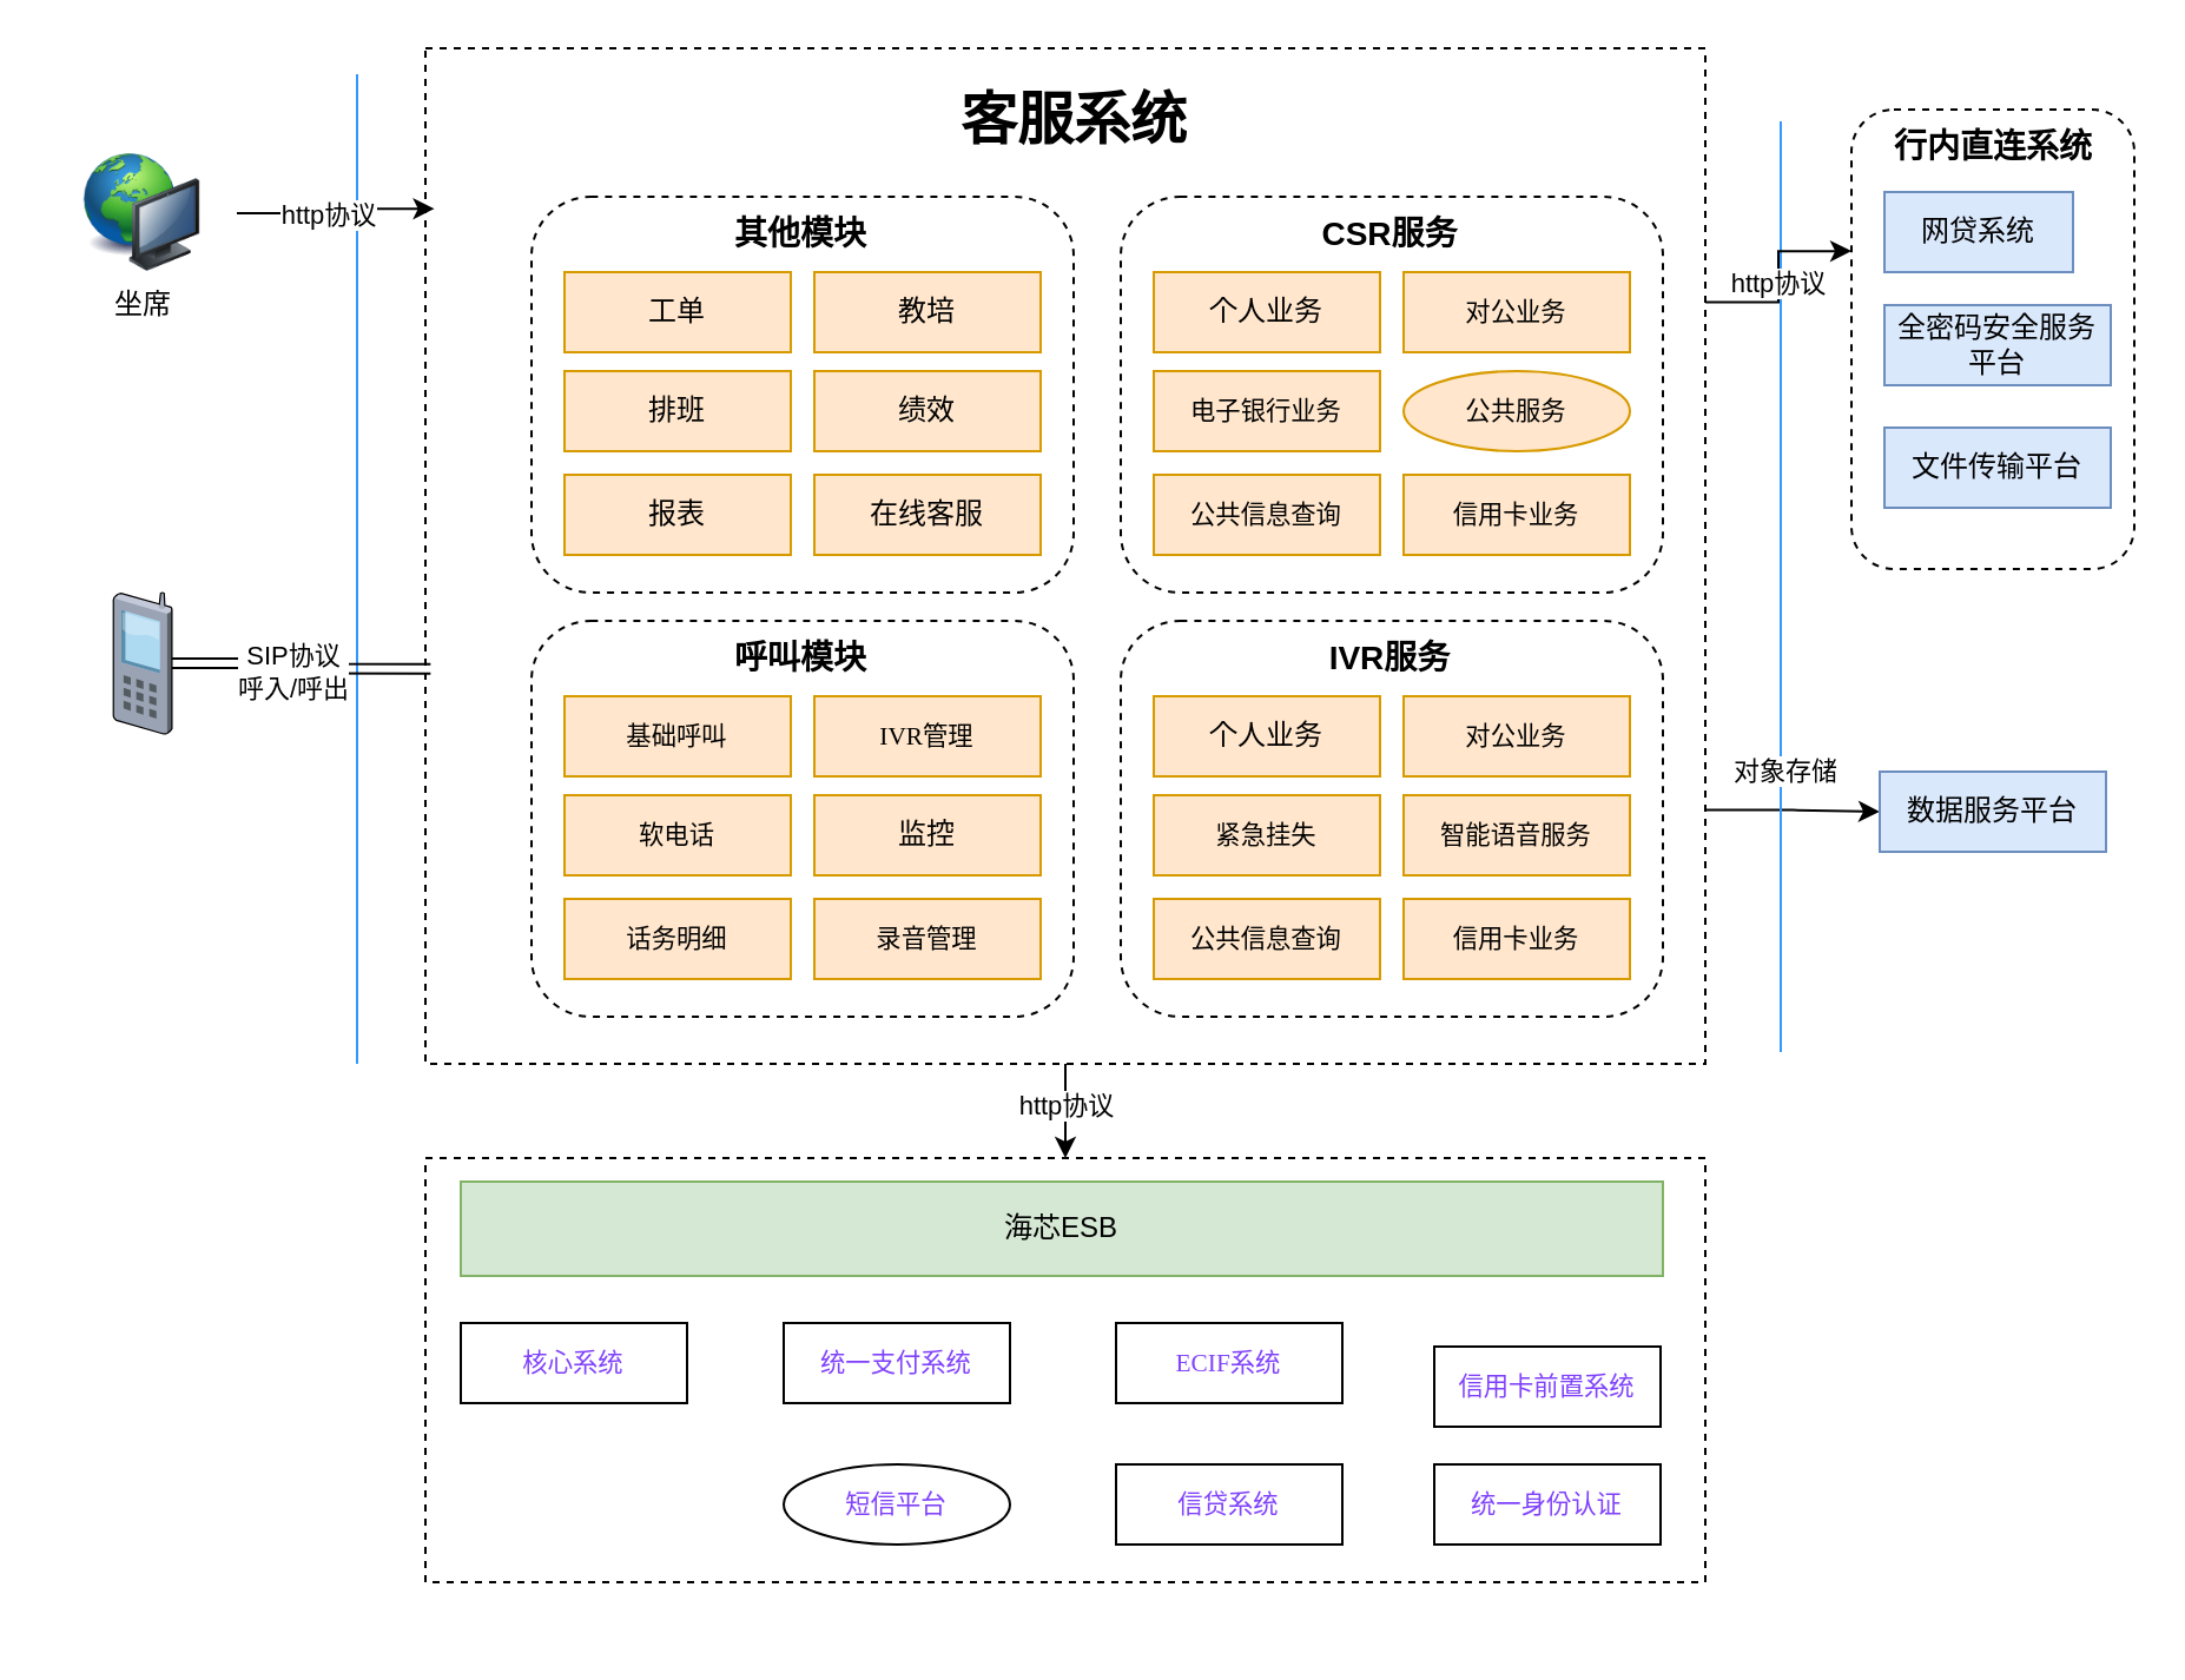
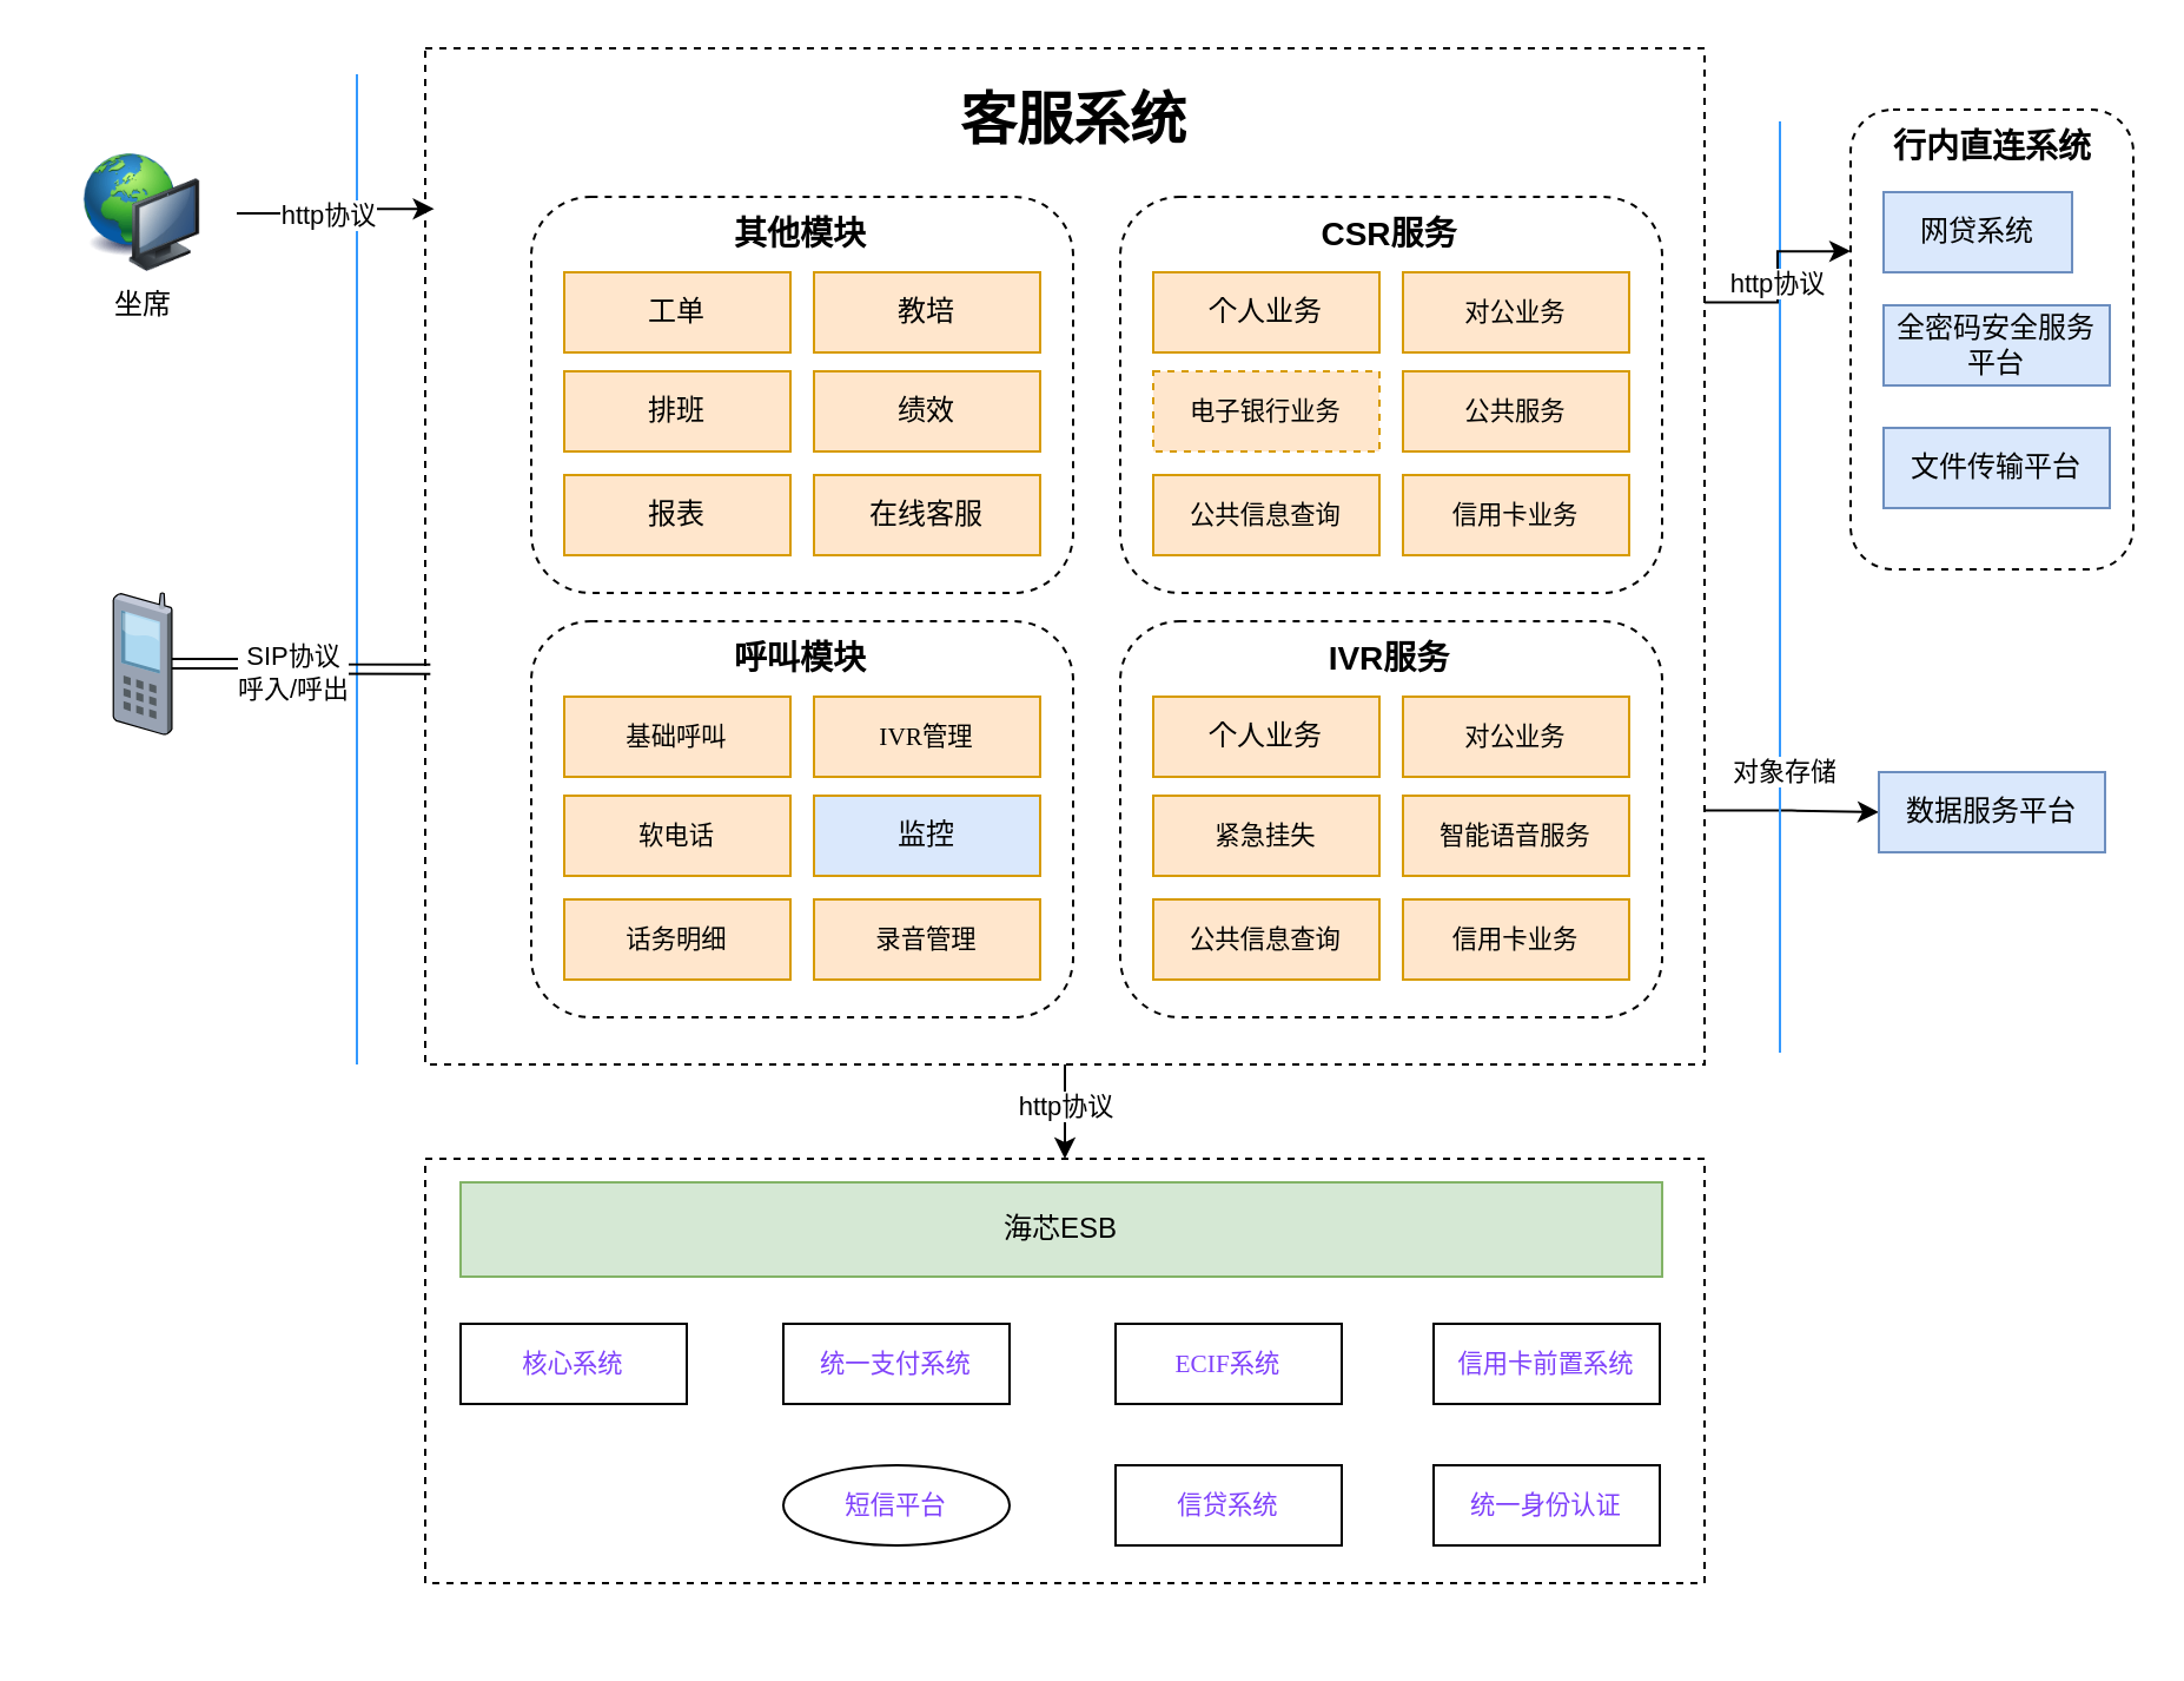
- <mxCell id="24" value="&lt;span style=&quot;font-family: &amp;quot;Microsoft YaHei&amp;quot;; font-size: 8pt; background-color: transparent;&quot;&gt;电子银行业务&lt;/span&gt;" style="rounded=0;whiteSpace=wrap;html=1;fillColor=#ffe6cc;strokeColor=#d79b00;fontColor=default;" parent="20" vertex="1"><mxGeometry x="14" y="76" width="96" height="34" as="geometry" /></mxCell>
+ <mxCell id="24" value="&lt;span style=&quot;font-family: &amp;quot;Microsoft YaHei&amp;quot;; font-size: 8pt; background-color: transparent;&quot;&gt;电子银行业务&lt;/span&gt;" style="rounded=0;whiteSpace=wrap;html=1;fillColor=#ffe6cc;strokeColor=#d79b00;fontColor=default;dashed=1;" parent="20" vertex="1"><mxGeometry x="14" y="76" width="96" height="34" as="geometry" /></mxCell>
- <mxCell id="26" value="&lt;span style=&quot;font-family: &amp;quot;Microsoft YaHei&amp;quot;; font-size: 8pt; background-color: transparent;&quot;&gt;公共服务&lt;/span&gt;" style="ellipse;whiteSpace=wrap;html=1;fillColor=#ffe6cc;strokeColor=#d79b00;fontColor=default;" parent="20" vertex="1"><mxGeometry x="120" y="76" width="96" height="34" as="geometry" /></mxCell>
+ <mxCell id="26" value="&lt;span style=&quot;font-family: &amp;quot;Microsoft YaHei&amp;quot;; font-size: 8pt; background-color: transparent;&quot;&gt;公共服务&lt;/span&gt;" style="rounded=0;whiteSpace=wrap;html=1;fillColor=#ffe6cc;strokeColor=#d79b00;fontColor=default;" parent="20" vertex="1"><mxGeometry x="120" y="76" width="96" height="34" as="geometry" /></mxCell>
- <mxCell id="35" value="监控" style="rounded=0;whiteSpace=wrap;html=1;fillColor=#ffe6cc;strokeColor=#d79b00;" parent="29" vertex="1"><mxGeometry x="120" y="76" width="96" height="34" as="geometry" /></mxCell>
+ <mxCell id="35" value="监控" style="rounded=0;whiteSpace=wrap;html=1;fillColor=#dae8fc;strokeColor=#d79b00;" parent="29" vertex="1"><mxGeometry x="120" y="76" width="96" height="34" as="geometry" /></mxCell>
- <mxCell id="60" value="&lt;span style=&quot;font-family:'Microsoft YaHei'; font-size:8pt; color:#7f41fb; background-color:transparent;&quot;&gt;信用卡前置系统&lt;/span&gt;" style="rounded=0;whiteSpace=wrap;html=1;" parent="54" vertex="1"><mxGeometry x="428" y="80" width="96" height="34" as="geometry" /></mxCell>
+ <mxCell id="60" value="&lt;span style=&quot;font-family:'Microsoft YaHei'; font-size:8pt; color:#7f41fb; background-color:transparent;&quot;&gt;信用卡前置系统&lt;/span&gt;" style="rounded=0;whiteSpace=wrap;html=1;" parent="54" vertex="1"><mxGeometry x="428" y="70" width="96" height="34" as="geometry" /></mxCell>
